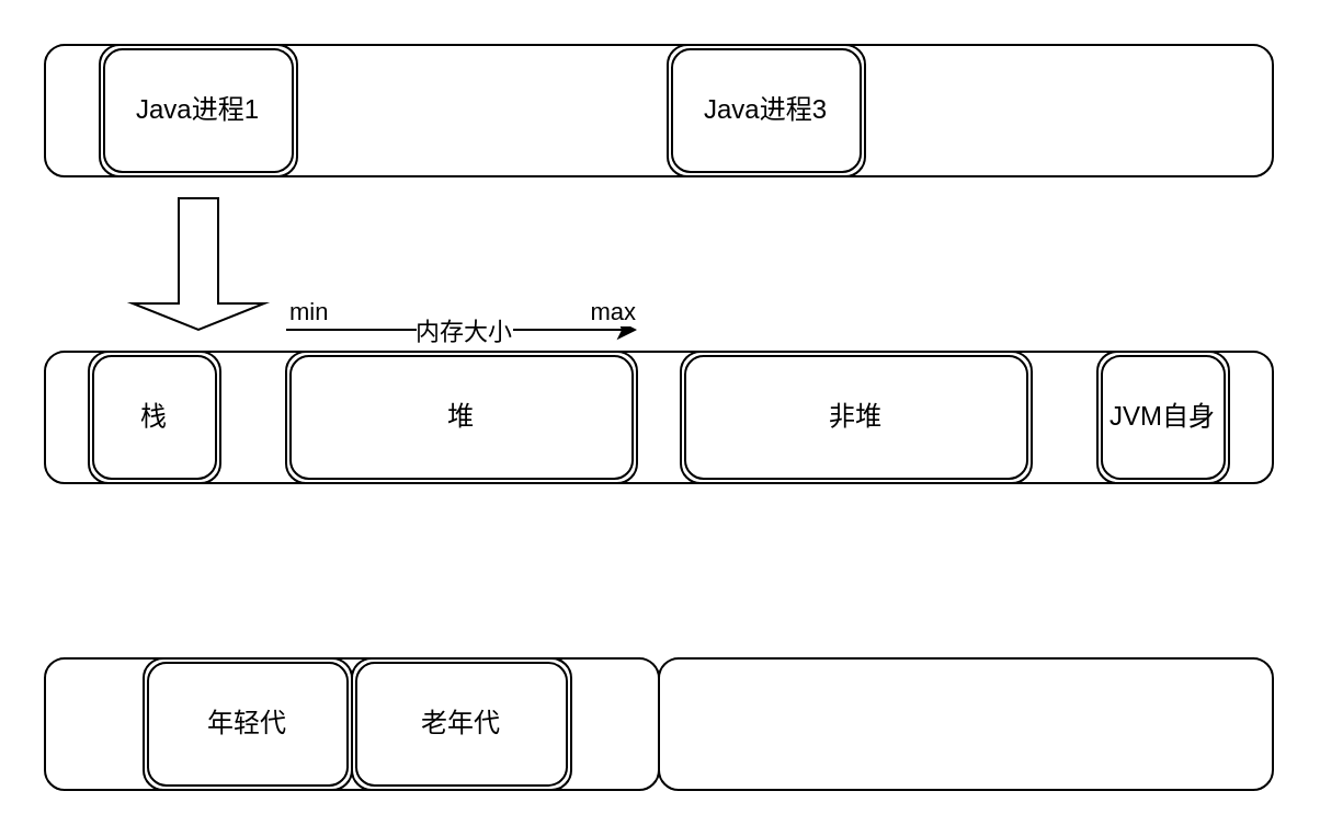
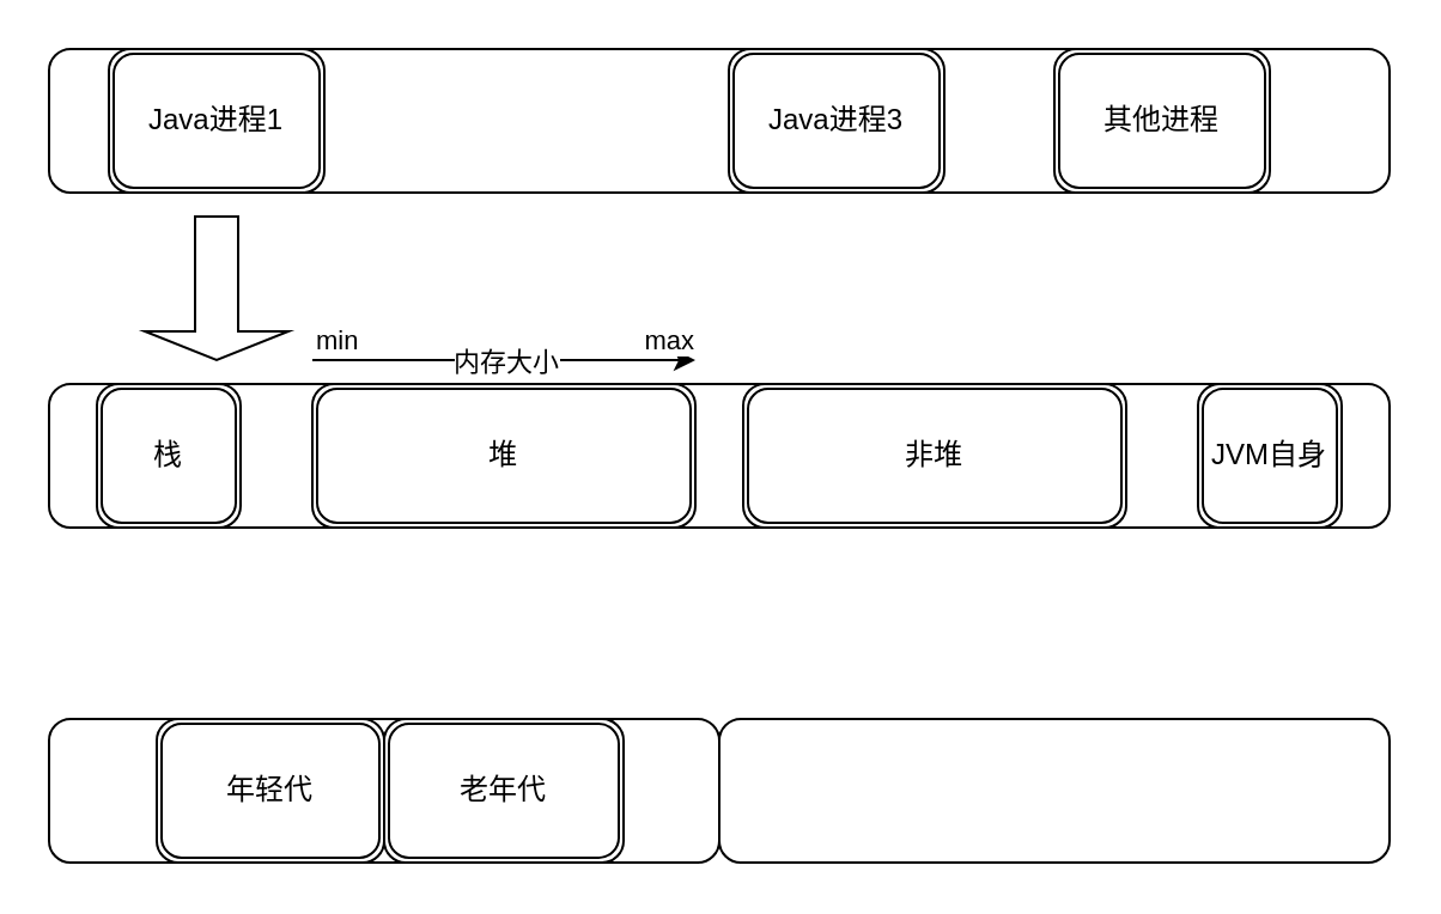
+ <mxCell id="15" value="其他进程" style="shape=ext;double=1;rounded=1;whiteSpace=wrap;html=1;" vertex="1" parent="1"><mxGeometry x="440" y="20" width="90" height="60" as="geometry" /></mxCell>
